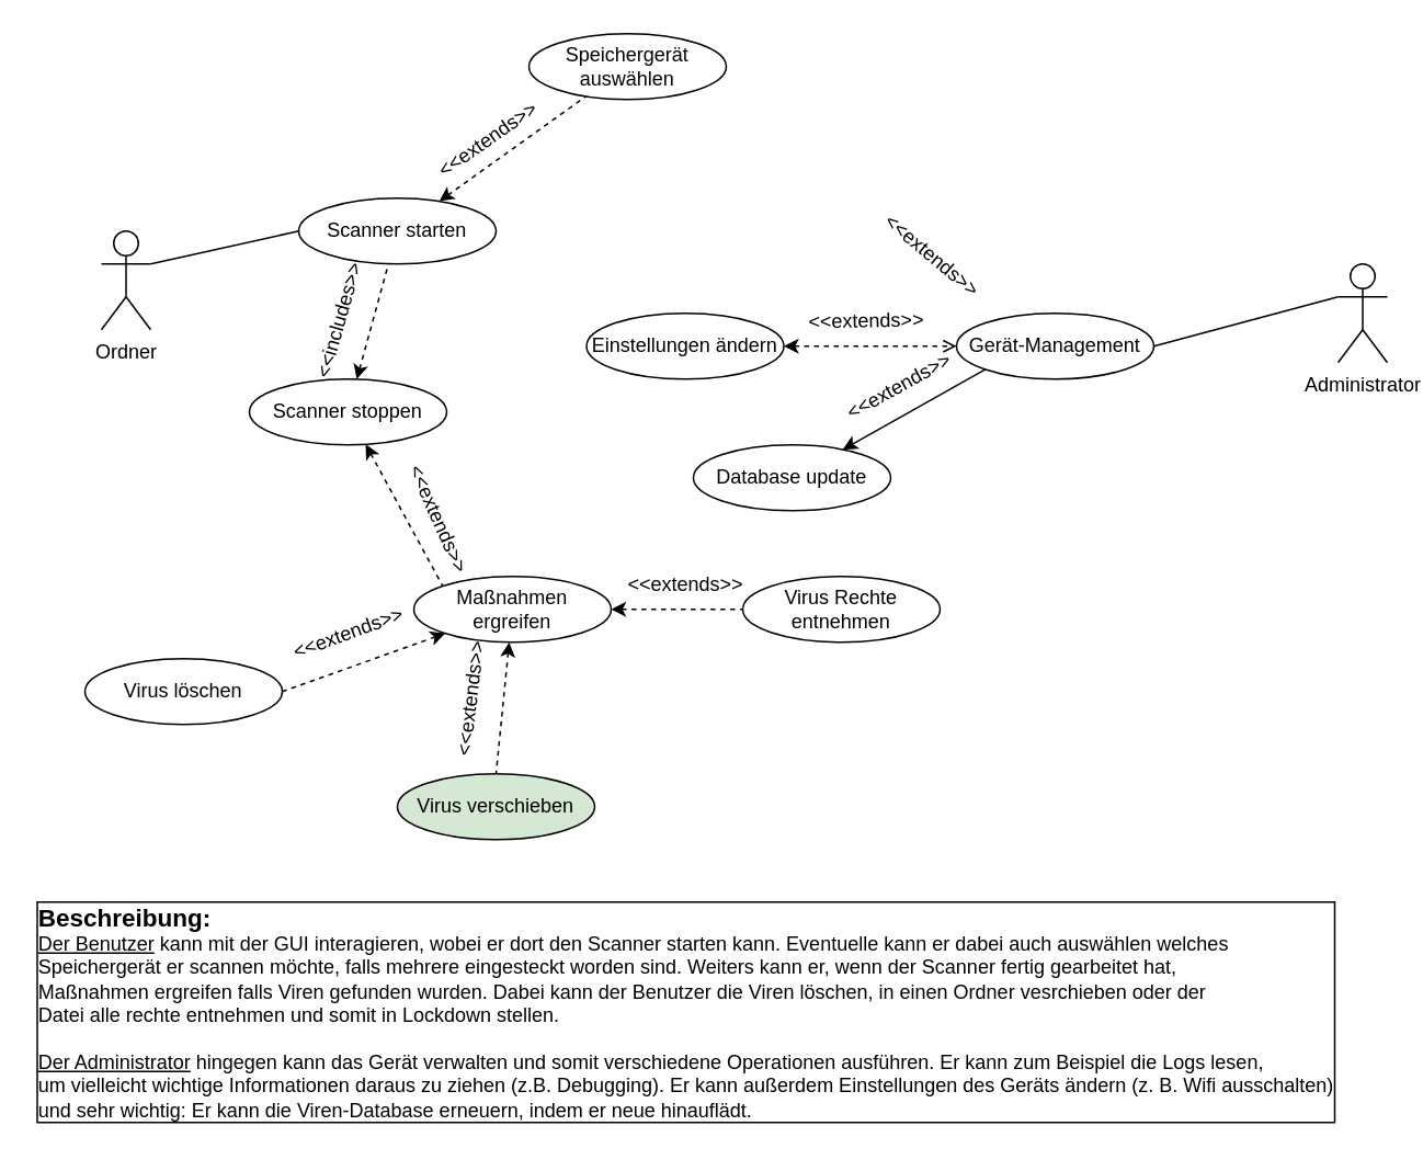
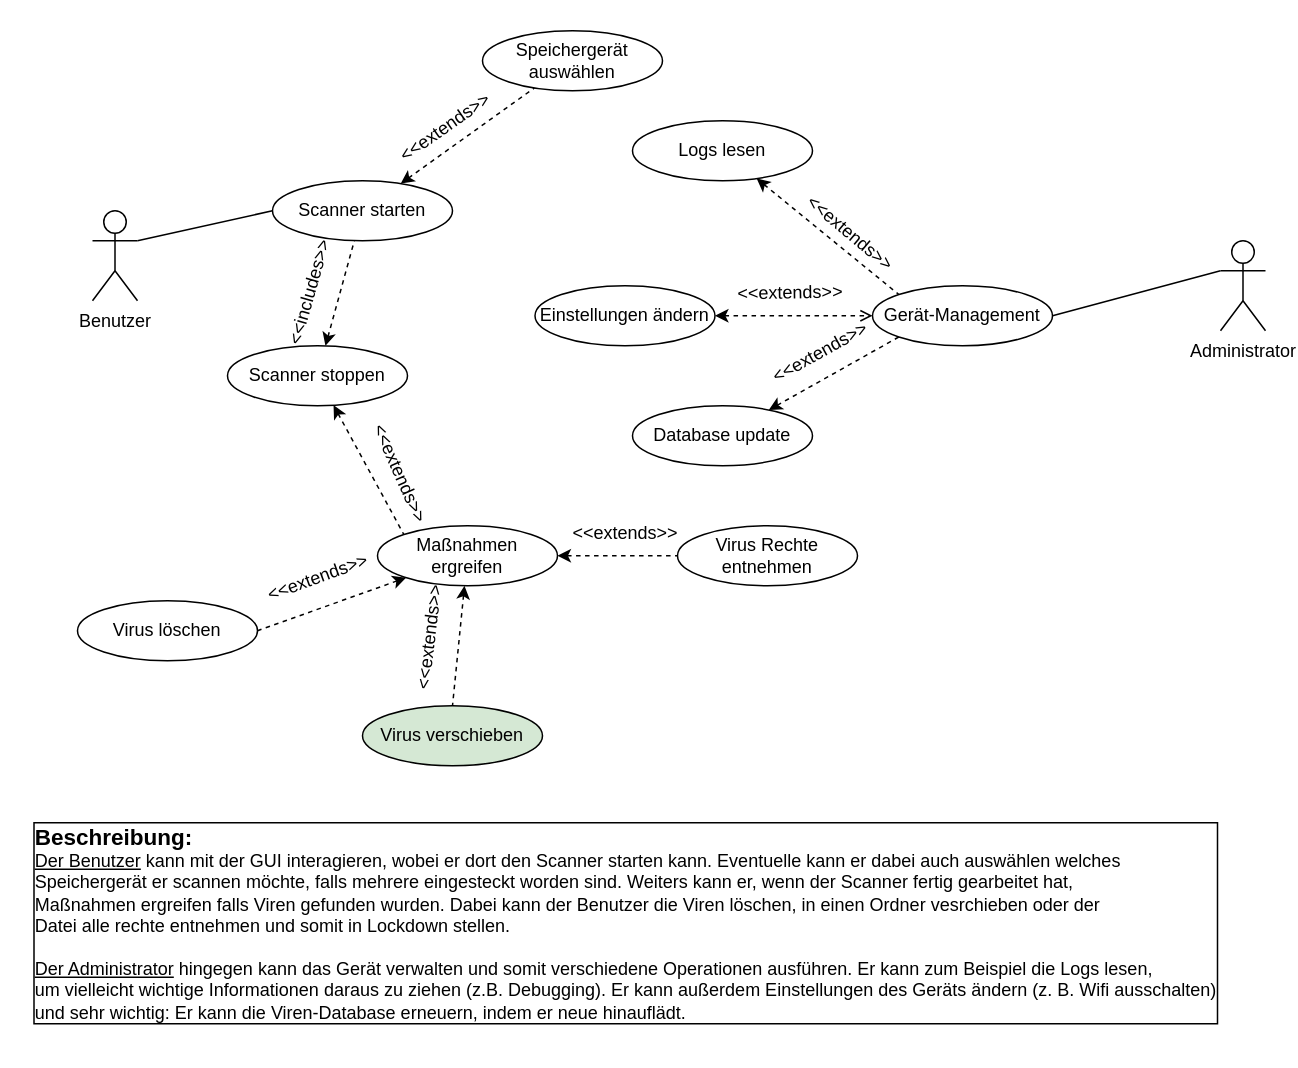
+ <mxCell id="26" value="Logs lesen" style="ellipse;whiteSpace=wrap;html=1;" parent="1" vertex="1"><mxGeometry x="421" y="80" width="120" height="40" as="geometry" /></mxCell>
+ <mxCell id="25" style="edgeStyle=none;rounded=0;orthogonalLoop=1;jettySize=auto;html=1;entryX=0;entryY=0;entryDx=0;entryDy=0;startArrow=classic;startFill=1;endArrow=none;endFill=0;dashed=1;" parent="1" source="26" target="31" edge="1"><mxGeometry relative="1" as="geometry" /></mxCell>
- <mxCell id="3" value="Ordner" style="shape=umlActor;verticalLabelPosition=bottom;verticalAlign=top;html=1;outlineConnect=0;" parent="1" vertex="1"><mxGeometry x="61" y="140" width="30" height="60" as="geometry" /></mxCell>
+ <mxCell id="3" value="Benutzer" style="shape=umlActor;verticalLabelPosition=bottom;verticalAlign=top;html=1;outlineConnect=0;" parent="1" vertex="1"><mxGeometry x="61" y="140" width="30" height="60" as="geometry" /></mxCell>
- <mxCell id="29" style="edgeStyle=none;rounded=0;orthogonalLoop=1;jettySize=auto;html=1;entryX=0;entryY=1;entryDx=0;entryDy=0;dashed=0;startArrow=classic;startFill=1;endArrow=none;endFill=0;" parent="1" source="30" target="31" edge="1"><mxGeometry relative="1" as="geometry" /></mxCell>
+ <mxCell id="29" style="edgeStyle=none;rounded=0;orthogonalLoop=1;jettySize=auto;html=1;entryX=0;entryY=1;entryDx=0;entryDy=0;dashed=1;startArrow=classic;startFill=1;endArrow=none;endFill=0;" parent="1" source="30" target="31" edge="1"><mxGeometry relative="1" as="geometry" /></mxCell>
